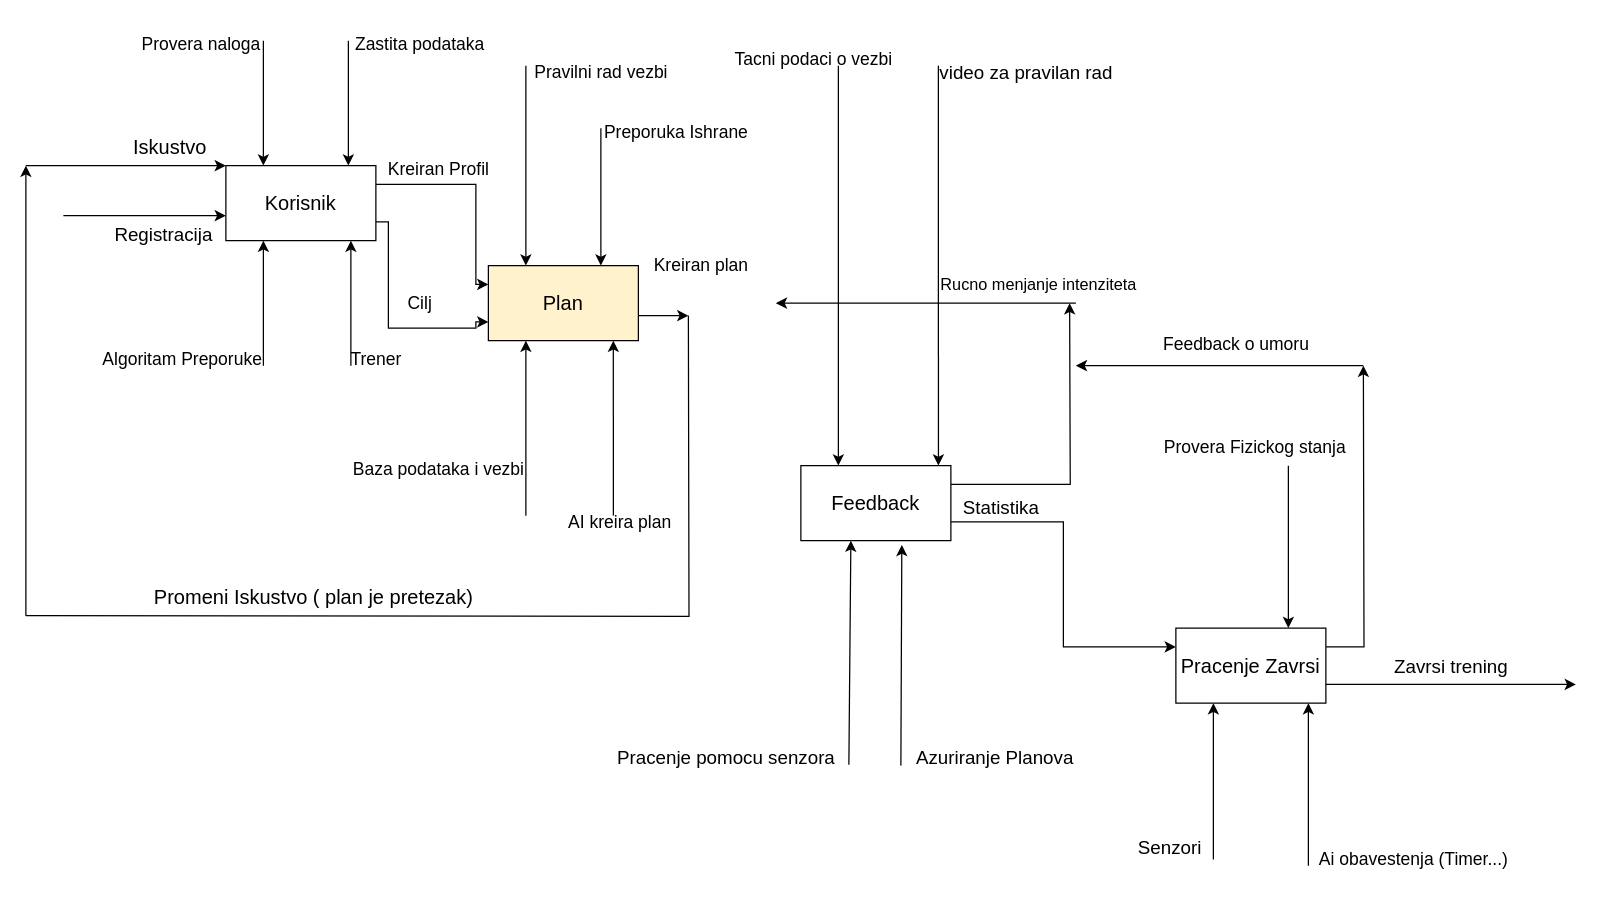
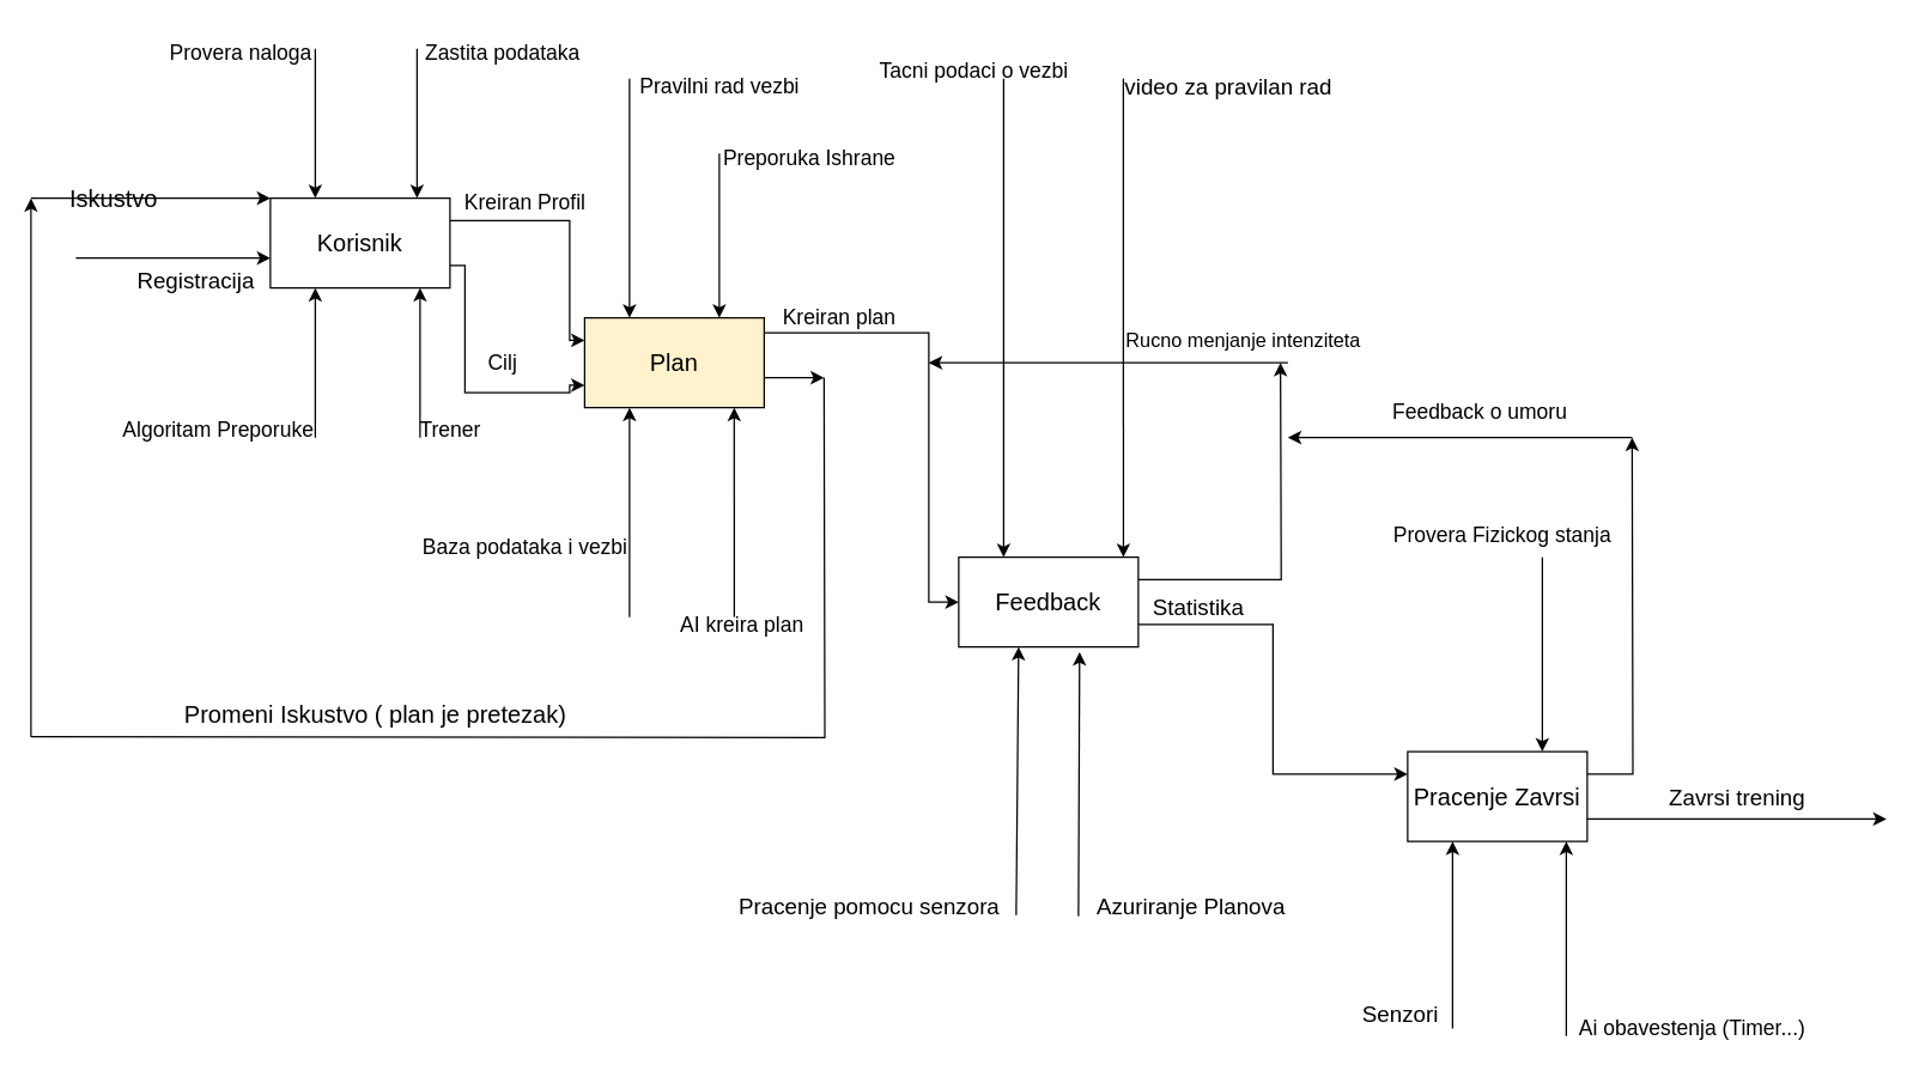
- <mxCell id="13" value="&lt;font style=&quot;font-size: 16px;&quot;&gt;Iskustvo&lt;/font&gt;" style="text;html=1;align=center;verticalAlign=middle;resizable=0;points=[];autosize=1;strokeColor=none;fillColor=none;" vertex="1" parent="1"><mxGeometry x="95" y="102" width="80" height="30" as="geometry" /></mxCell>
+ <mxCell id="13" value="&lt;font style=&quot;font-size: 16px;&quot;&gt;Iskustvo&lt;/font&gt;" style="text;html=1;align=center;verticalAlign=middle;resizable=0;points=[];autosize=1;strokeColor=none;fillColor=none;" vertex="1" parent="1"><mxGeometry x="35" y="117" width="80" height="30" as="geometry" /></mxCell>
+ <mxCell id="5" style="edgeStyle=orthogonalEdgeStyle;rounded=0;orthogonalLoop=1;jettySize=auto;html=1;exitX=1;exitY=0.75;exitDx=0;exitDy=0;entryX=0;entryY=0.5;entryDx=0;entryDy=0;" edge="1" parent="1" source="6" target="8"><mxGeometry relative="1" as="geometry"><mxPoint x="540" y="362" as="targetPoint" /><Array as="points"><mxPoint x="510" y="222" /><mxPoint x="620" y="222" /><mxPoint x="620" y="402" /></Array></mxGeometry></mxCell>
- <mxCell id="31" value="&lt;font style=&quot;font-size: 14px;&quot;&gt;Baza podataka i vezbi&lt;/font&gt;" style="text;html=1;align=center;verticalAlign=middle;resizable=0;points=[];autosize=1;strokeColor=none;fillColor=none;" vertex="1" parent="1"><mxGeometry x="270" y="360" width="160" height="30" as="geometry" /></mxCell>
+ <mxCell id="31" value="&lt;font style=&quot;font-size: 14px;&quot;&gt;Baza podataka i vezbi&lt;/font&gt;" style="text;html=1;align=center;verticalAlign=middle;resizable=0;points=[];autosize=1;strokeColor=none;fillColor=none;" vertex="1" parent="1"><mxGeometry x="270" y="350" width="160" height="30" as="geometry" /></mxCell>
